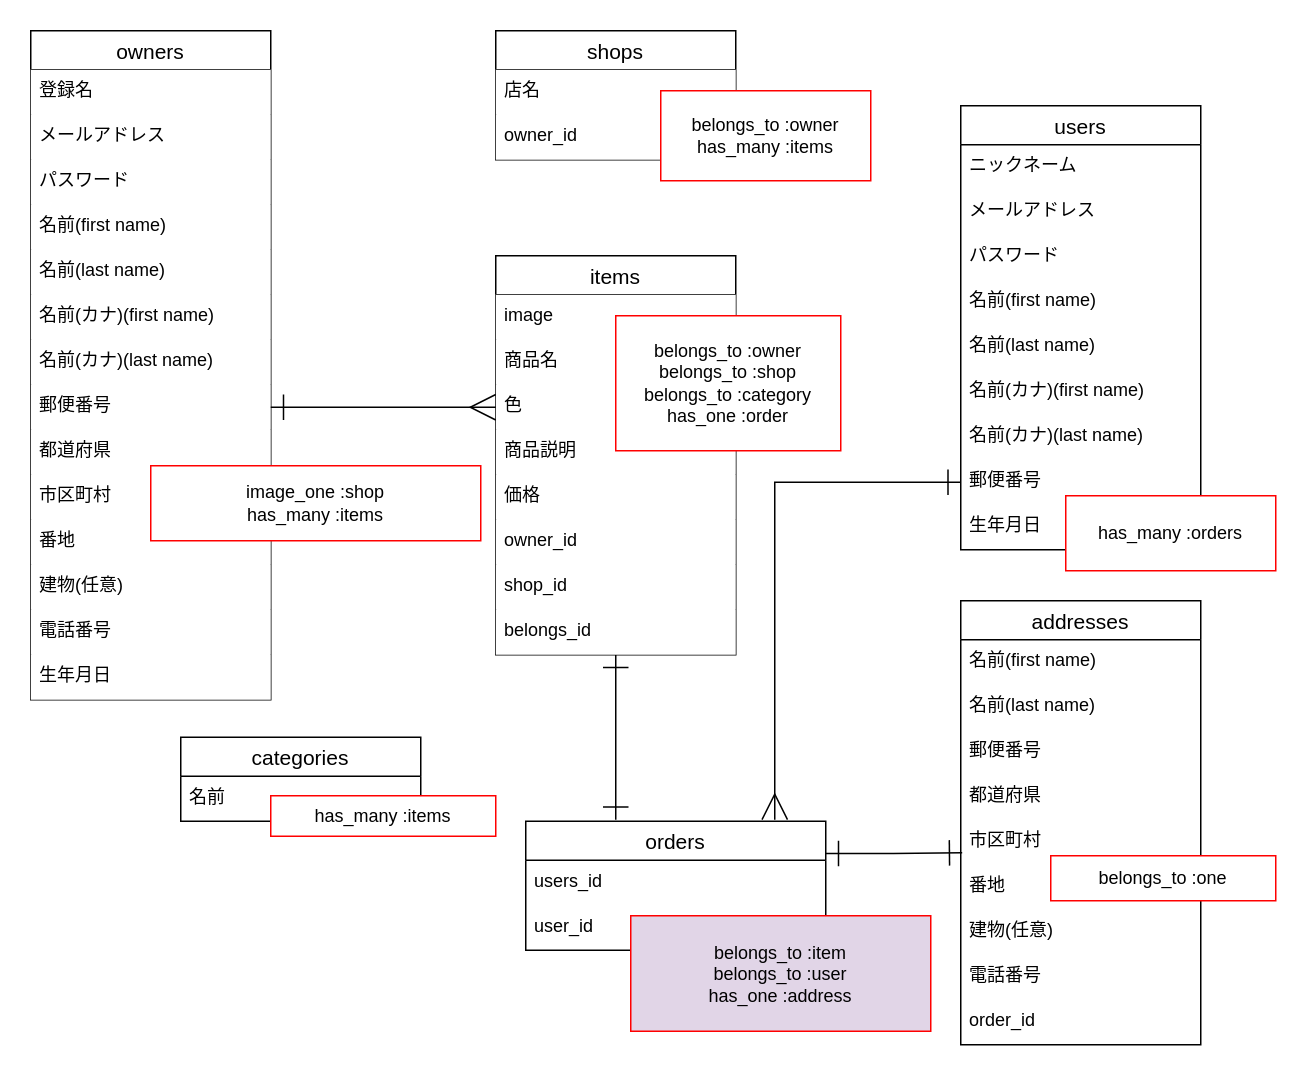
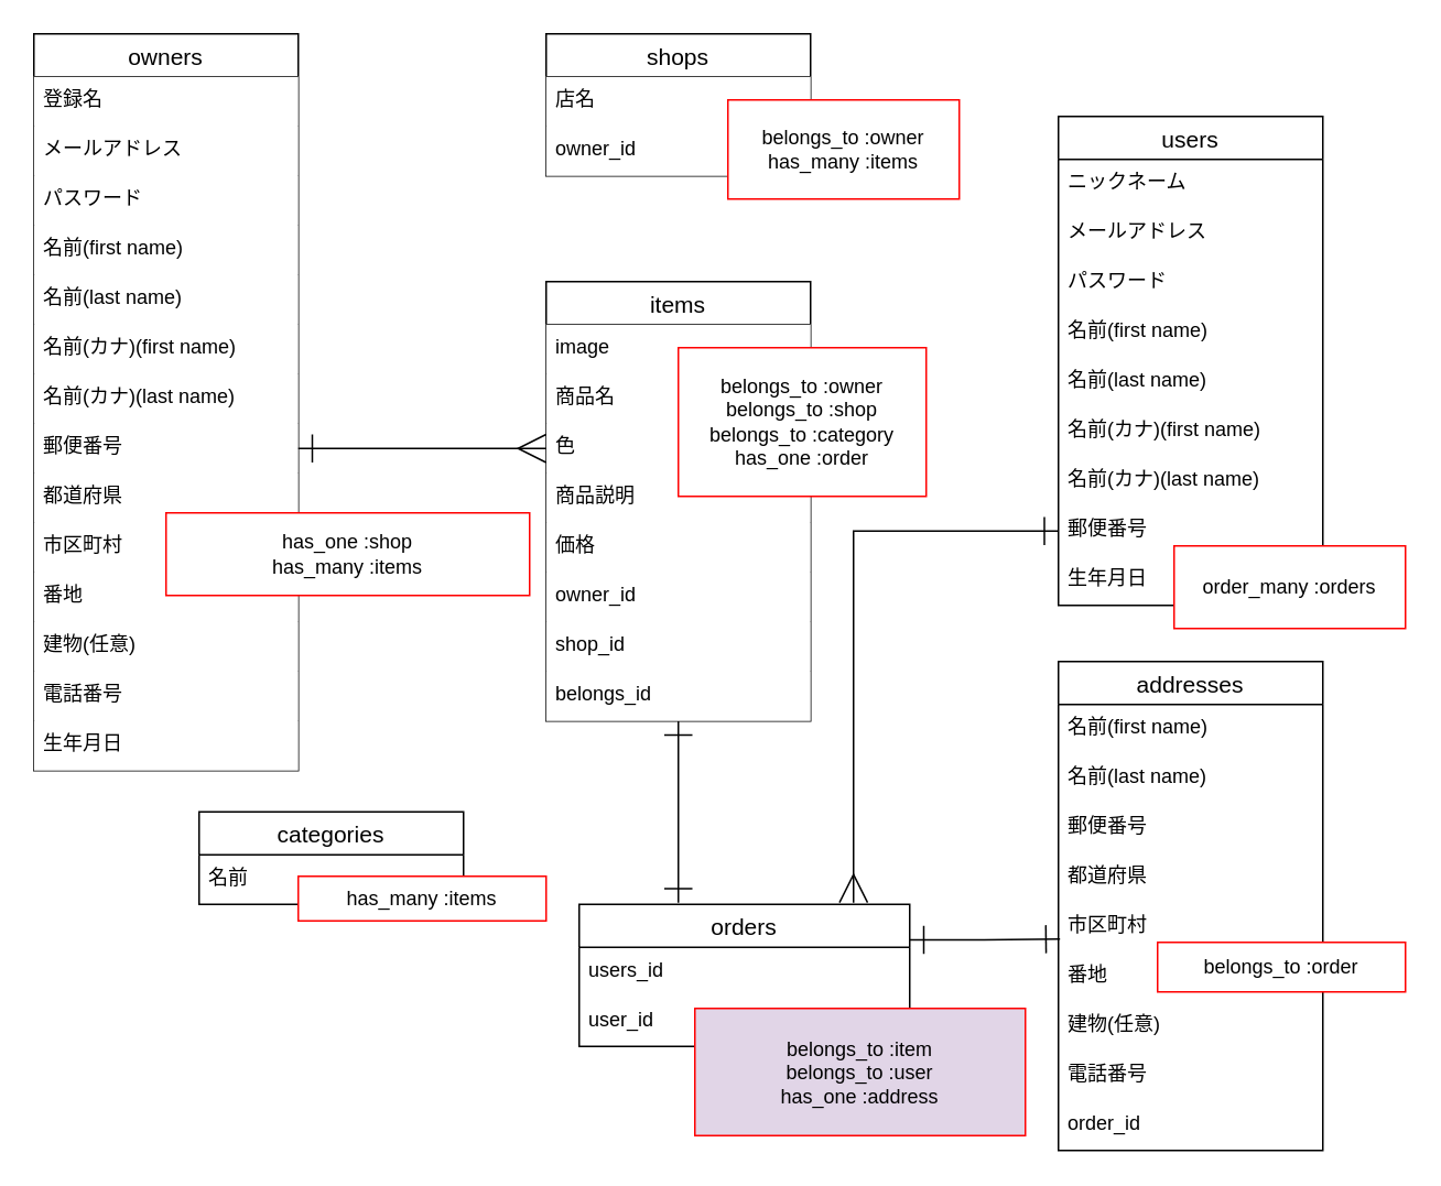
- <mxCell id="56" value="image_one :shop&lt;br&gt;has_many :items" style="whiteSpace=wrap;html=1;align=center;strokeColor=#FF0000;strokeWidth=1;fillColor=#FFFFFF;fontColor=#000000;" parent="1" vertex="1"><mxGeometry x="100" y="310" width="220" height="50" as="geometry" /></mxCell>
+ <mxCell id="56" value="has_one :shop&lt;br&gt;has_many :items" style="whiteSpace=wrap;html=1;align=center;strokeColor=#FF0000;strokeWidth=1;fillColor=#FFFFFF;fontColor=#000000;" parent="1" vertex="1"><mxGeometry x="100" y="310" width="220" height="50" as="geometry" /></mxCell>
- <mxCell id="63" value="has_many :orders" style="whiteSpace=wrap;html=1;align=center;strokeColor=#FF0000;strokeWidth=1;fillColor=#FFFFFF;fontColor=#000000;" parent="1" vertex="1"><mxGeometry x="710" y="330" width="140" height="50" as="geometry" /></mxCell>
+ <mxCell id="63" value="order_many :orders" style="whiteSpace=wrap;html=1;align=center;strokeColor=#FF0000;strokeWidth=1;fillColor=#FFFFFF;fontColor=#000000;" parent="1" vertex="1"><mxGeometry x="710" y="330" width="140" height="50" as="geometry" /></mxCell>
- <mxCell id="60" value="belongs_to :one" style="whiteSpace=wrap;html=1;align=center;strokeColor=#FF0000;strokeWidth=1;fillColor=#FFFFFF;fontColor=#000000;" parent="1" vertex="1"><mxGeometry x="700" y="570" width="150" height="30" as="geometry" /></mxCell>
+ <mxCell id="60" value="belongs_to :order" style="whiteSpace=wrap;html=1;align=center;strokeColor=#FF0000;strokeWidth=1;fillColor=#FFFFFF;fontColor=#000000;" parent="1" vertex="1"><mxGeometry x="700" y="570" width="150" height="30" as="geometry" /></mxCell>
